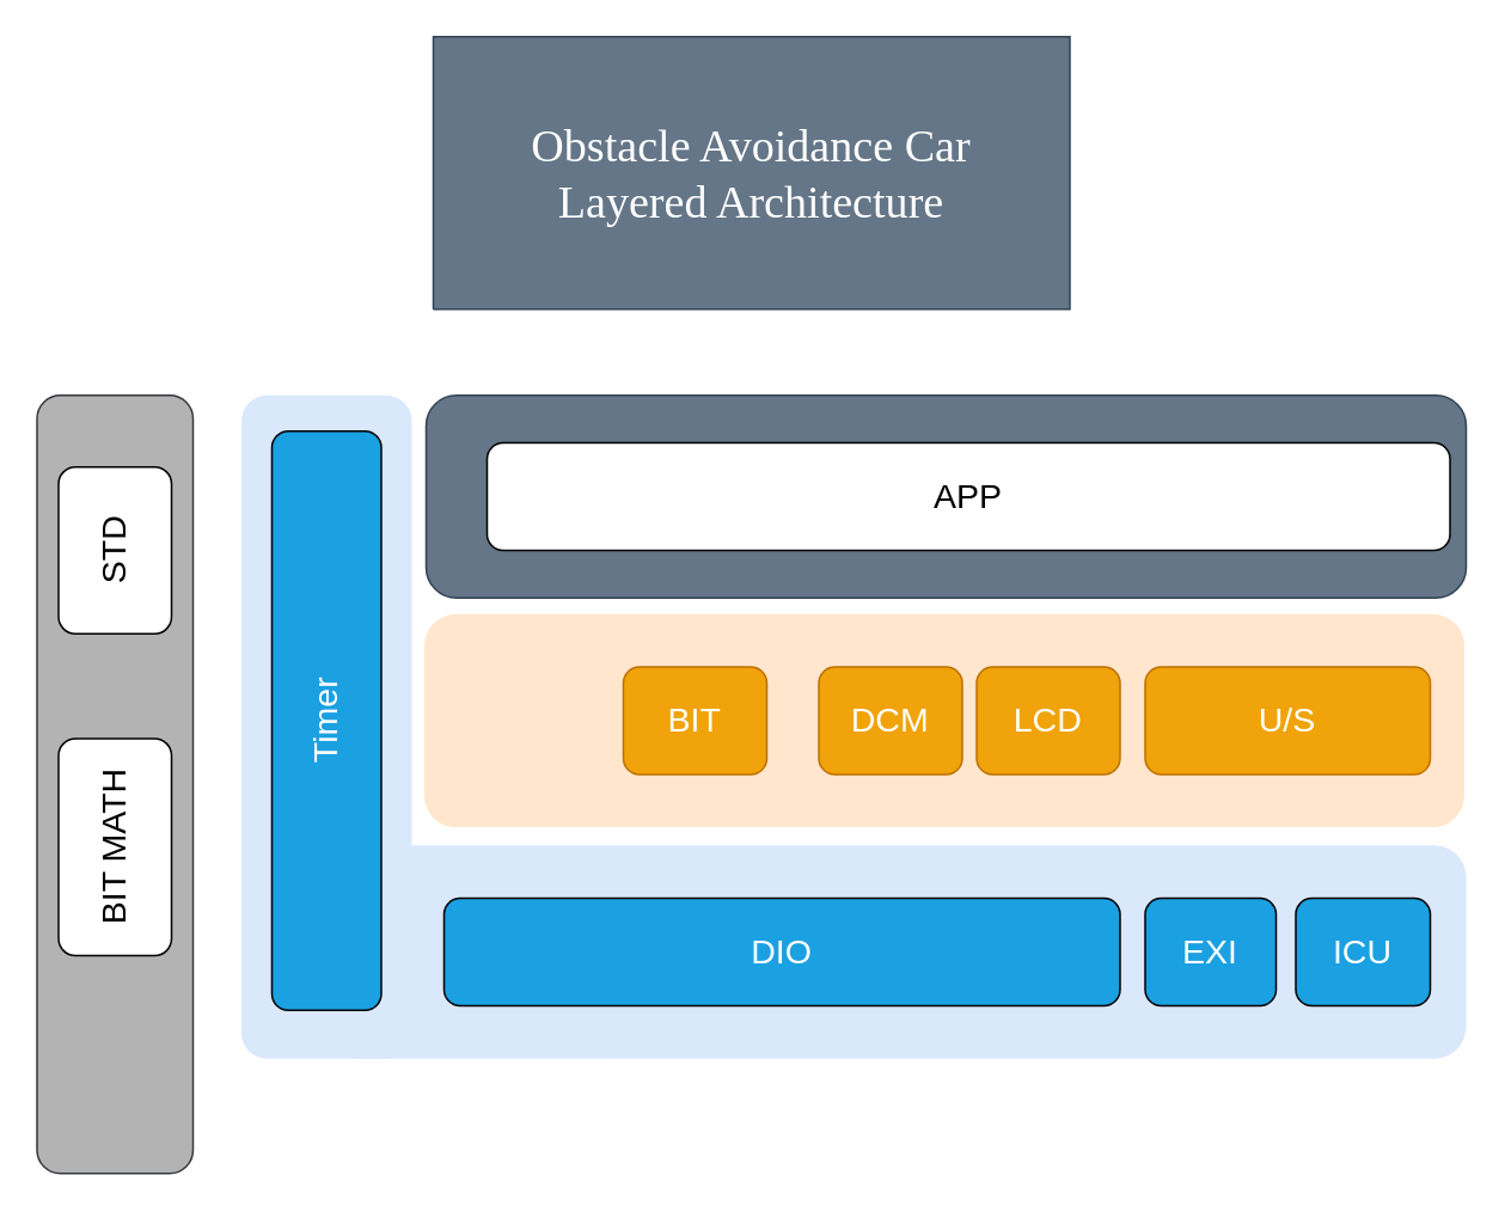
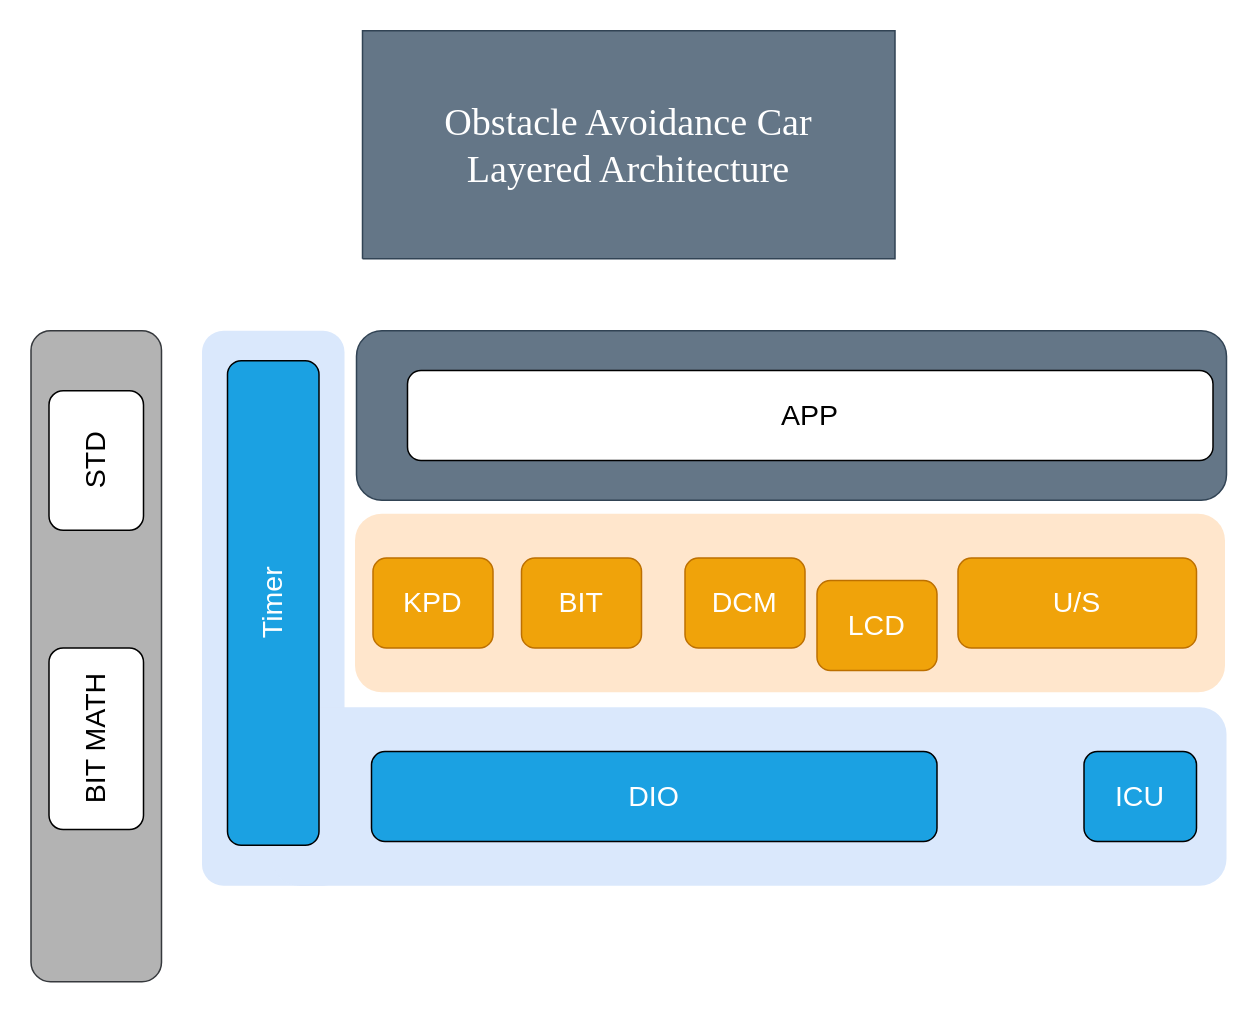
+ <mxCell id="11" value="KPD" style="rounded=1;whiteSpace=wrap;html=1;fillColor=#f0a30a;fontSize=19;fontColor=#FFFFFF;strokeColor=#BD7000;flipH=0;movable=1;resizable=1;rotatable=1;deletable=1;editable=1;locked=0;connectable=1;" parent="1" vertex="1"><mxGeometry x="248" y="371.5" width="80" height="60" as="geometry" /></mxCell>
- <mxCell id="10" value="LCD" style="rounded=1;whiteSpace=wrap;html=1;fillColor=#f0a30a;fontSize=19;fontColor=#FFFFFF;strokeColor=#BD7000;flipH=0;movable=1;resizable=1;rotatable=1;deletable=1;editable=1;locked=0;connectable=1;" parent="1" vertex="1"><mxGeometry x="544" y="371.5" width="80" height="60" as="geometry" /></mxCell>
+ <mxCell id="10" value="LCD" style="rounded=1;whiteSpace=wrap;html=1;fillColor=#f0a30a;fontSize=19;fontColor=#FFFFFF;strokeColor=#BD7000;flipH=0;movable=1;resizable=1;rotatable=1;deletable=1;editable=1;locked=0;connectable=1;" parent="1" vertex="1"><mxGeometry x="544" y="386.5" width="80" height="60" as="geometry" /></mxCell>
- <mxCell id="19" value="BIT MATH" style="rounded=1;whiteSpace=wrap;html=1;fontSize=19;horizontal=0;" parent="1" vertex="1"><mxGeometry x="32" y="411.5" width="63" height="121" as="geometry" /></mxCell>
+ <mxCell id="19" value="BIT MATH" style="rounded=1;whiteSpace=wrap;html=1;fontSize=19;horizontal=0;" parent="1" vertex="1"><mxGeometry x="32" y="431.5" width="63" height="121" as="geometry" /></mxCell>
- <mxCell id="17" value="EXI" style="rounded=1;whiteSpace=wrap;html=1;fillColor=#1ba1e2;fontSize=19;fontColor=#ffffff;flipH=0;" parent="1" vertex="1"><mxGeometry x="638" y="500.5" width="73" height="60" as="geometry" /></mxCell>
